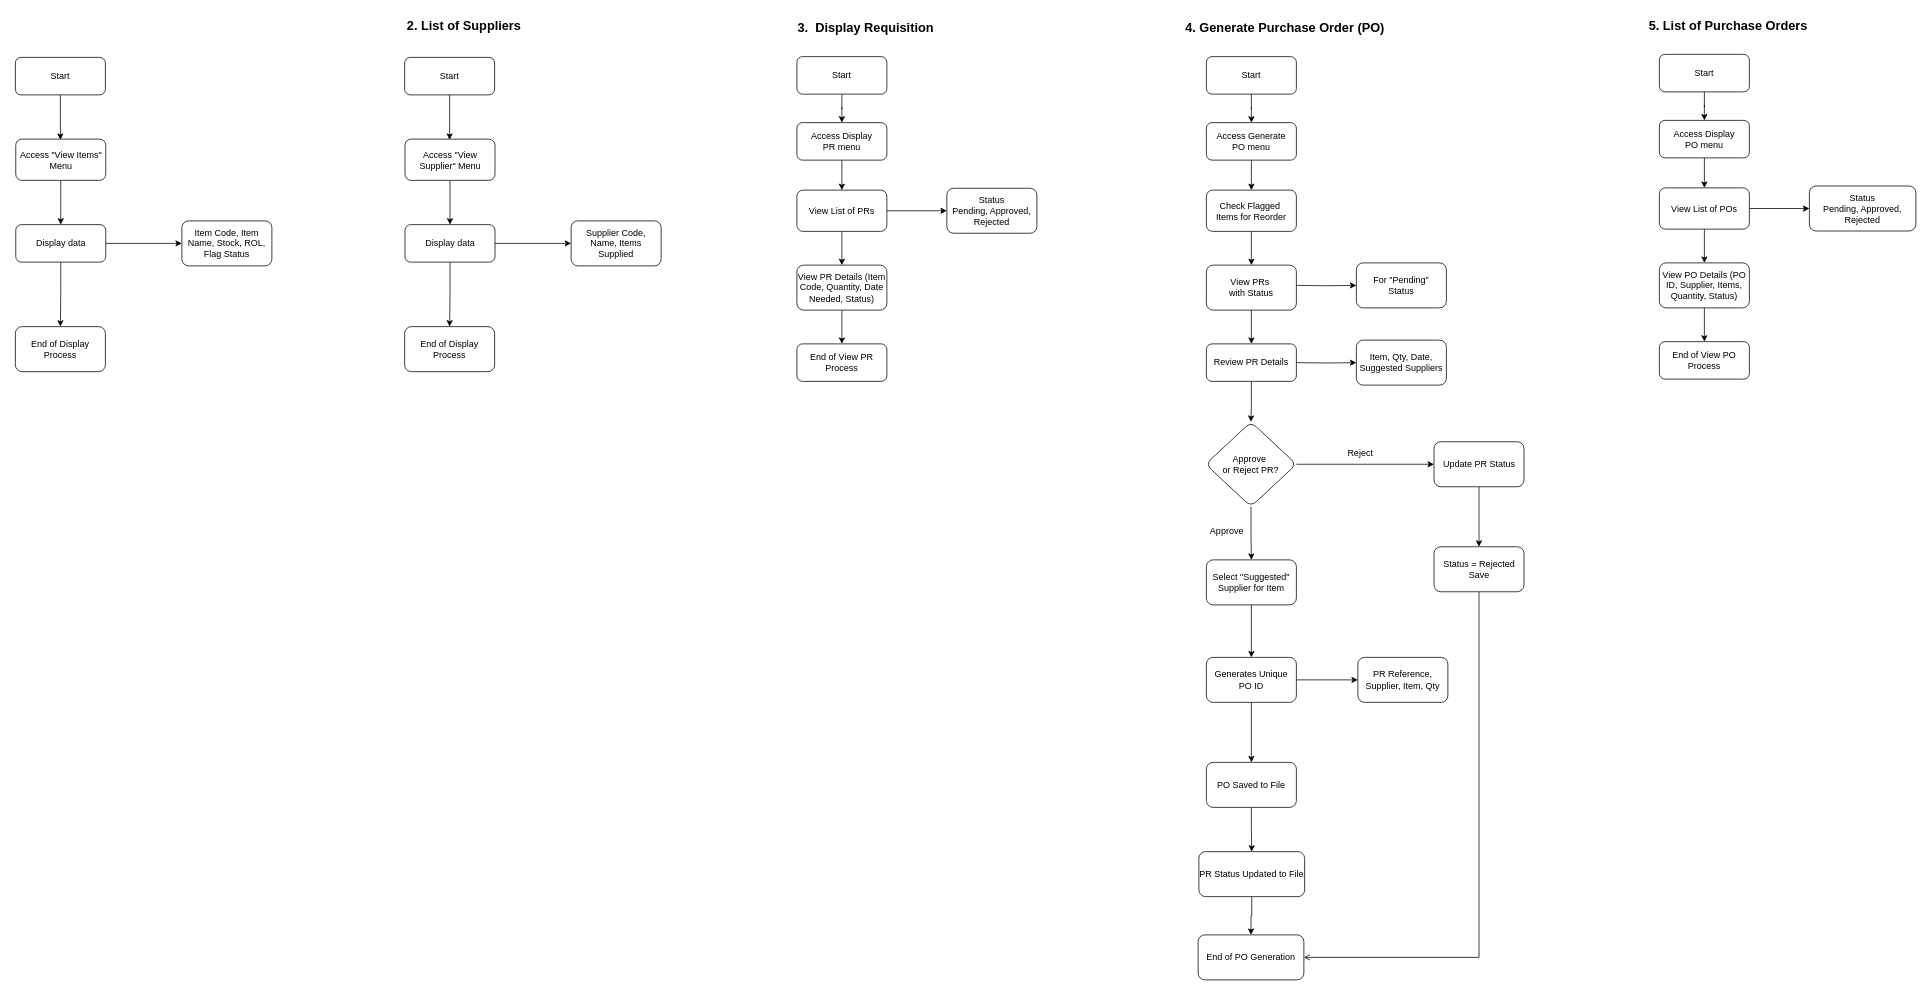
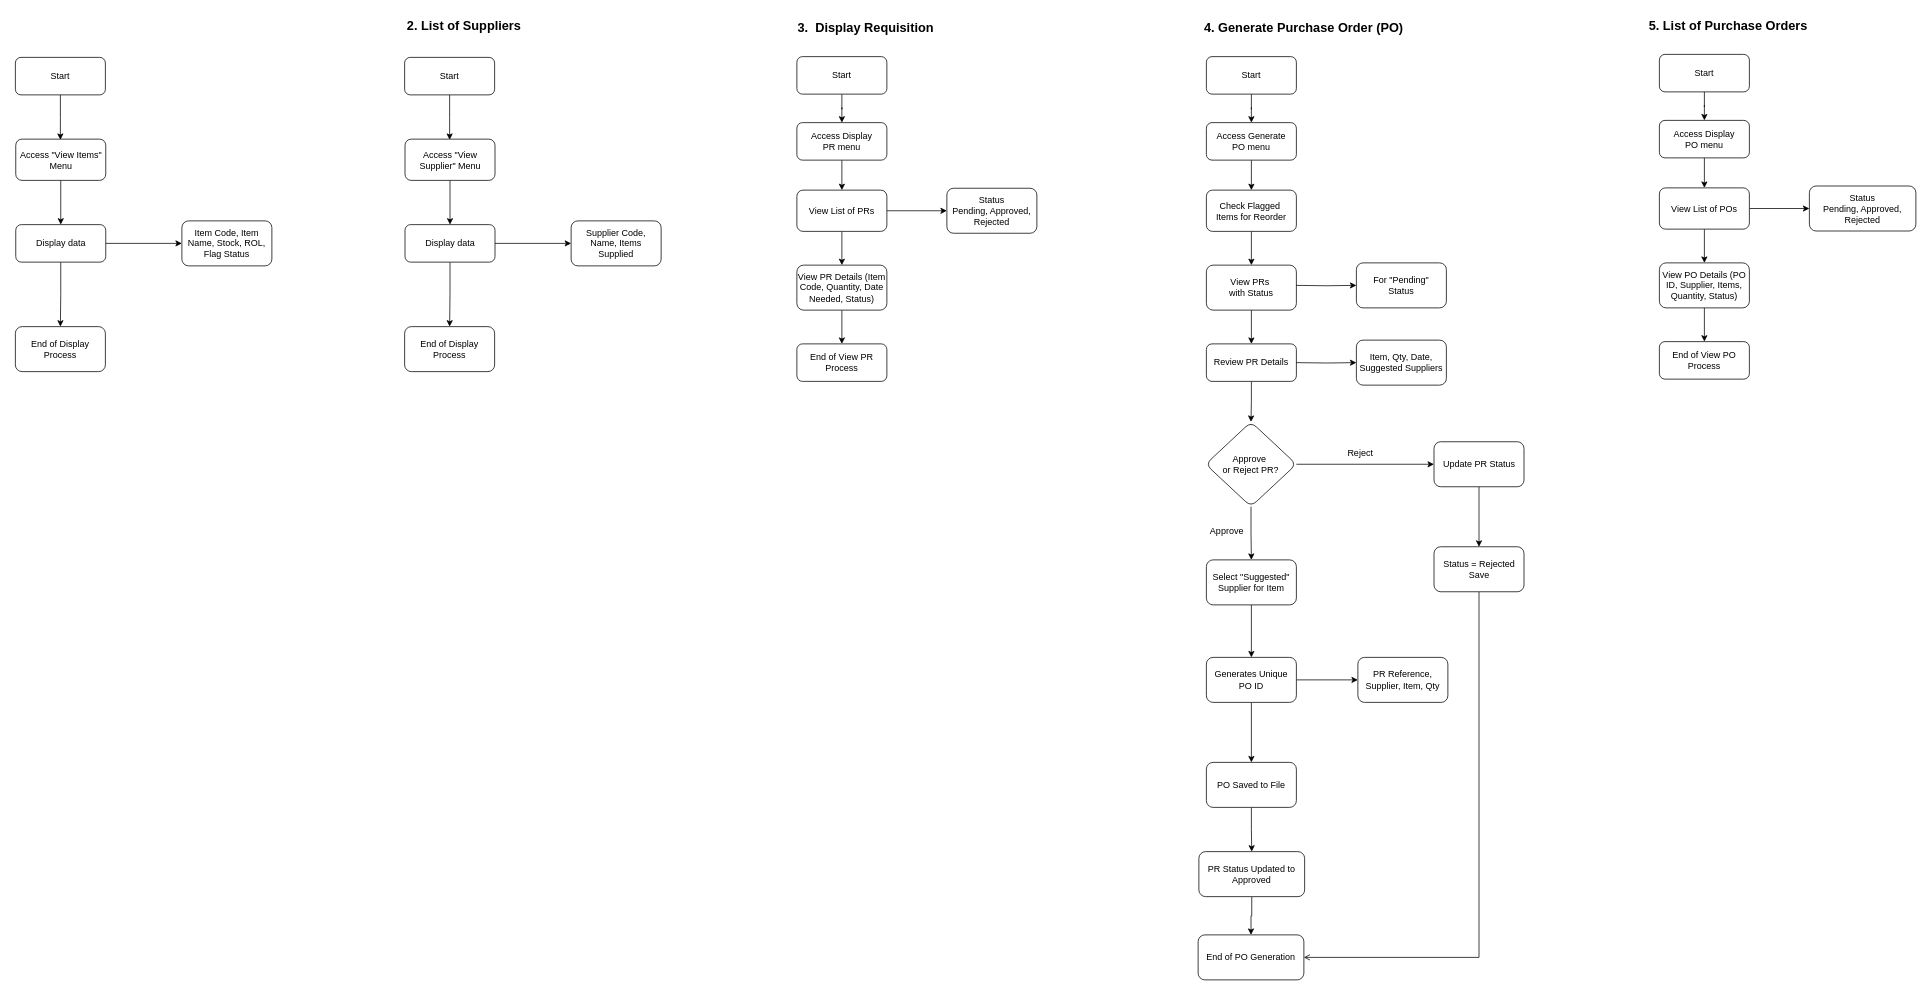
- <mxCell id="11" value="4. Generate Purchase Order (PO)" style="text;html=1;align=center;verticalAlign=middle;whiteSpace=wrap;rounded=0;fontSize=17;fontStyle=1" vertex="1" parent="1"><mxGeometry x="1558" y="22" width="310" height="30" as="geometry" /></mxCell>
+ <mxCell id="11" value="4. Generate Purchase Order (PO)" style="text;html=1;align=center;verticalAlign=middle;whiteSpace=wrap;rounded=0;fontSize=17;fontStyle=1" vertex="1" parent="1"><mxGeometry x="1583" y="22" width="310" height="30" as="geometry" /></mxCell>
- <mxCell id="78" value="PR Status Updated to File" style="whiteSpace=wrap;html=1;rounded=1;" vertex="1" parent="1"><mxGeometry x="1598" y="1135" width="141" height="60" as="geometry" /></mxCell>
+ <mxCell id="78" value="PR Status Updated to Approved" style="whiteSpace=wrap;html=1;rounded=1;" vertex="1" parent="1"><mxGeometry x="1598" y="1135" width="141" height="60" as="geometry" /></mxCell>
